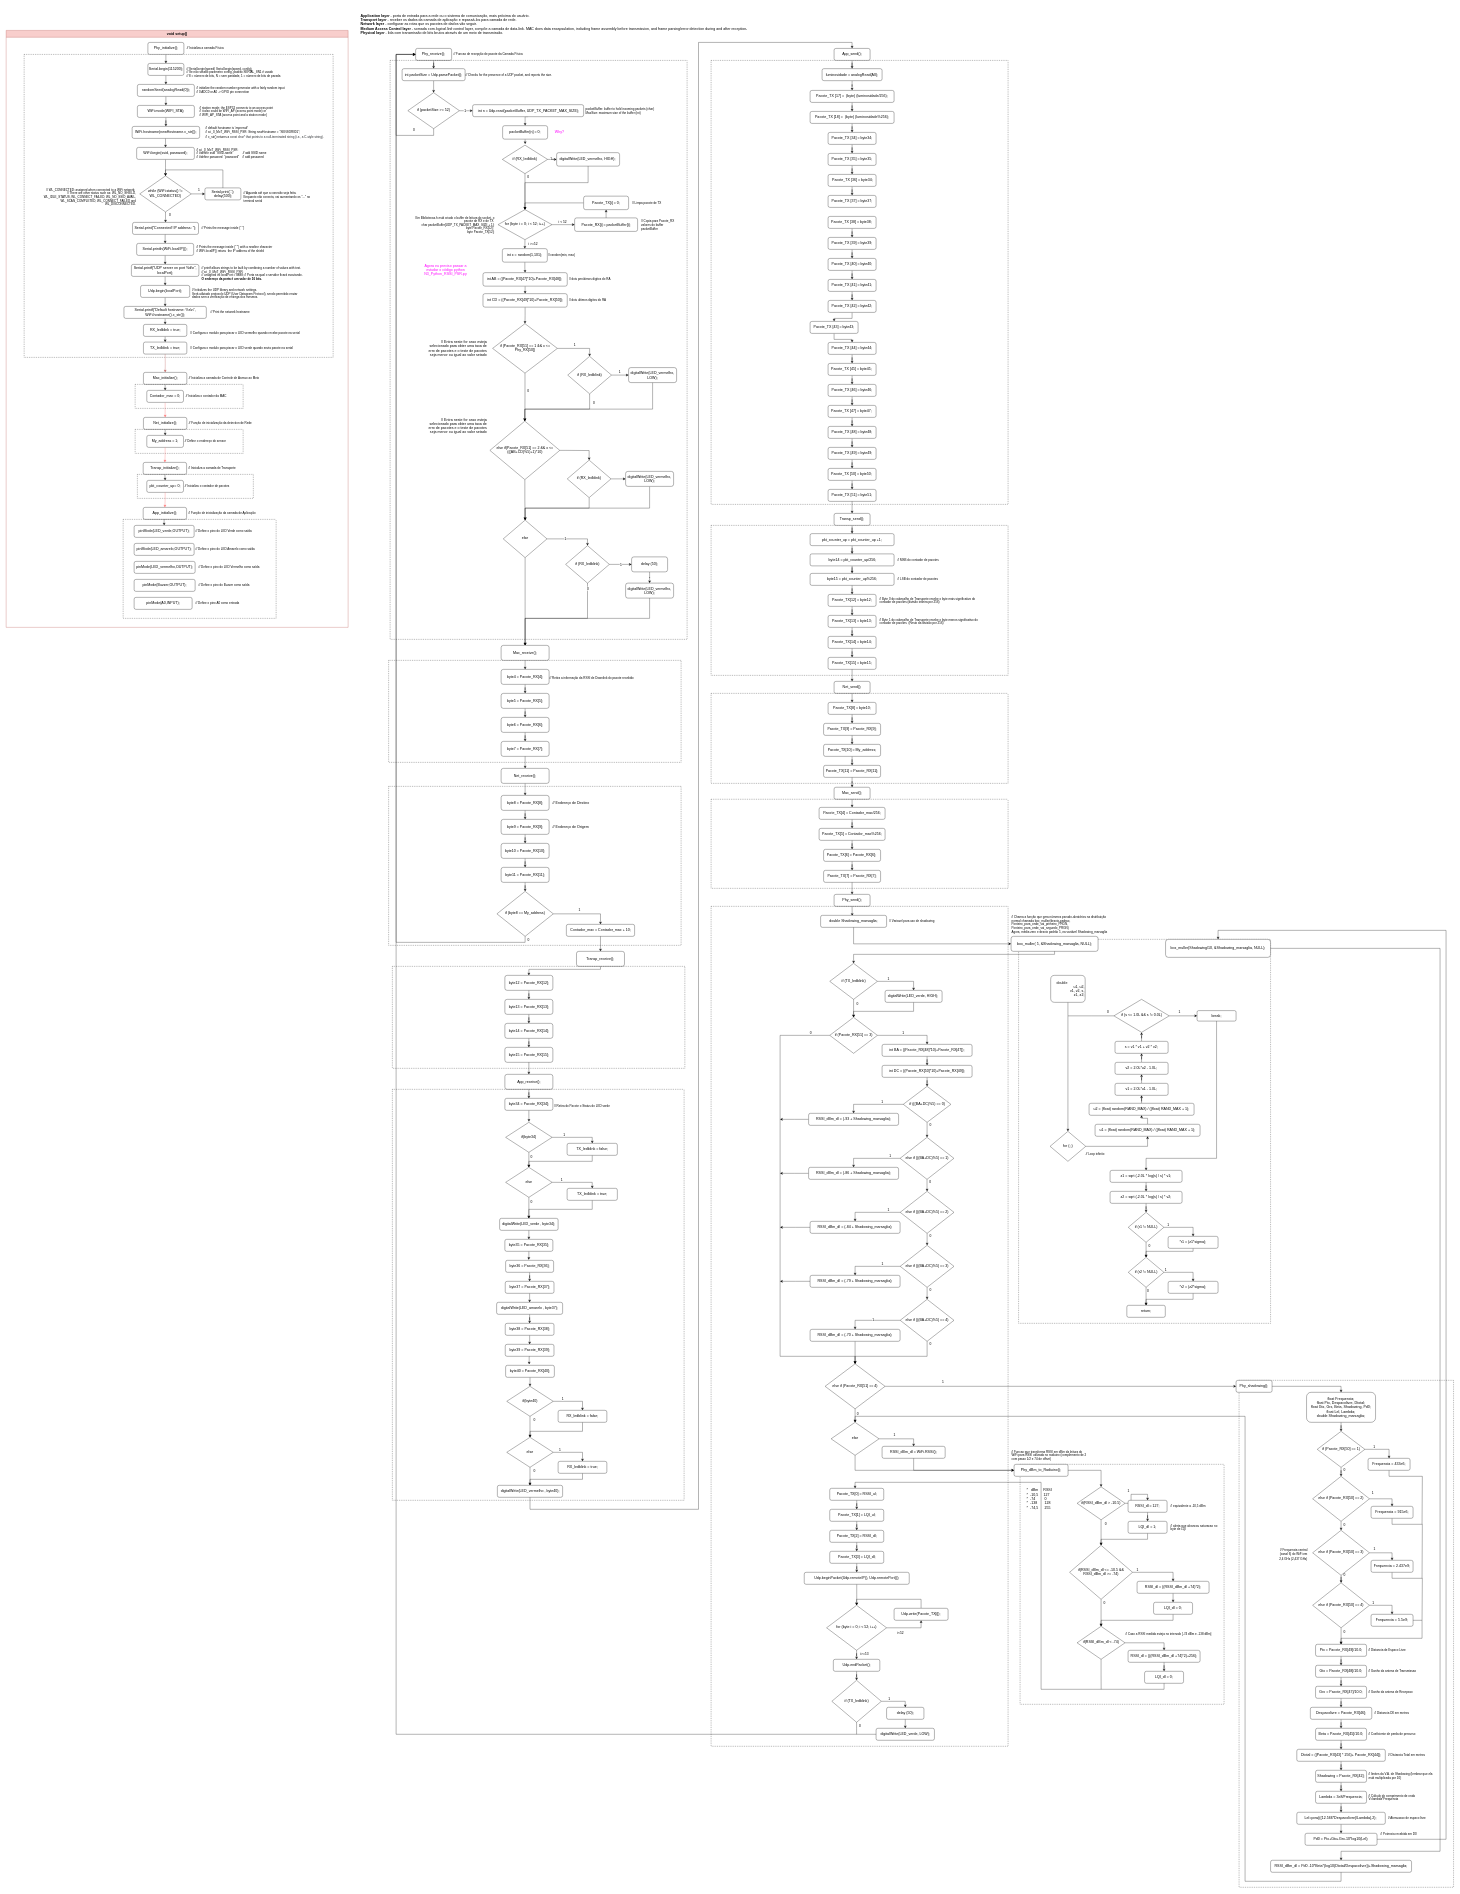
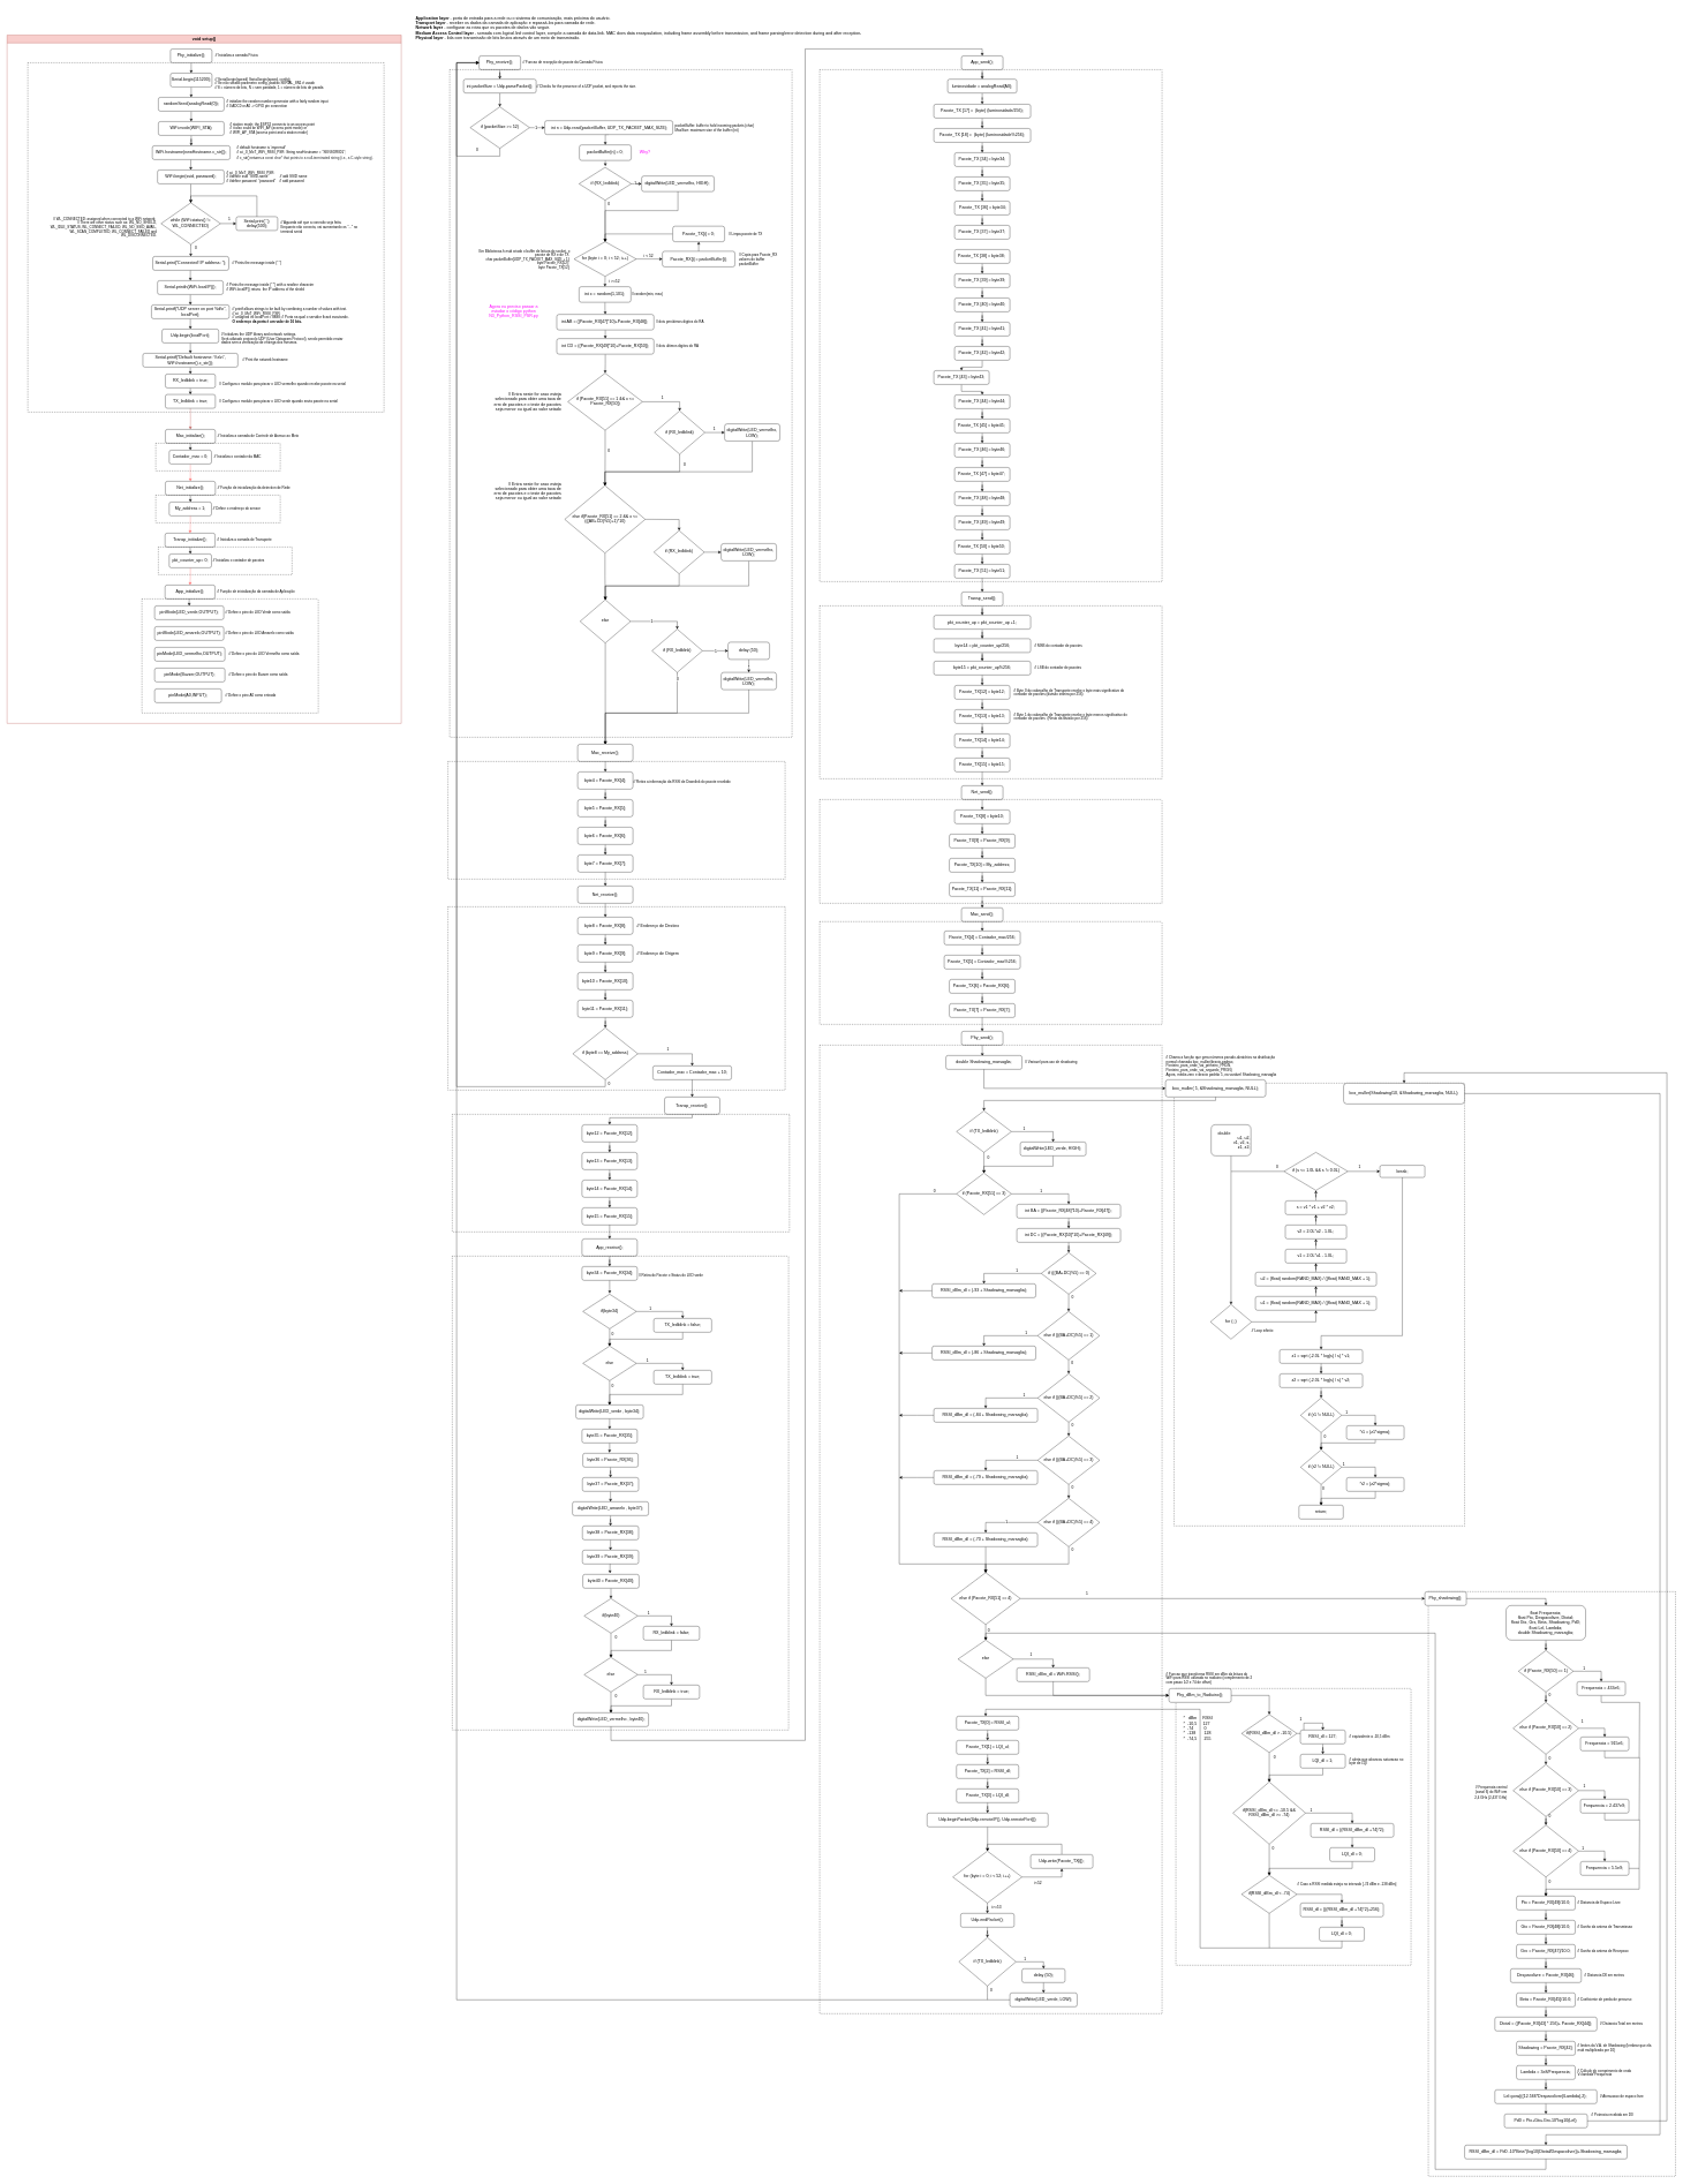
- <mxCell id="205" value="&lt;font style=&quot;font-size: 12px;&quot;&gt;if (Pacote_RX[51] == 1 &amp;amp;&amp;amp; x &amp;lt;= Phy_RX[50])&lt;/font&gt;" style="rhombus;whiteSpace=wrap;html=1;shadow=0;fontFamily=Helvetica;fontSize=10;align=center;strokeWidth=1;spacing=6;spacingTop=-4;" parent="163" vertex="1"><mxGeometry x="341.56" y="877.5" width="215.94" height="165" as="geometry" /></mxCell>
+ <mxCell id="205" value="&lt;font style=&quot;font-size: 12px;&quot;&gt;if (Pacote_RX[51] == 1 &amp;amp;&amp;amp; x &amp;lt;= Pacote_RX[50])&lt;/font&gt;" style="rhombus;whiteSpace=wrap;html=1;shadow=0;fontFamily=Helvetica;fontSize=10;align=center;strokeWidth=1;spacing=6;spacingTop=-4;" parent="163" vertex="1"><mxGeometry x="341.56" y="877.5" width="215.94" height="165" as="geometry" /></mxCell>
- <mxCell id="13" value="u1 = (float) random(RAND_MAX) / ((float) RAND_MAX + 1);" style="rounded=1;whiteSpace=wrap;html=1;fontSize=12;glass=0;strokeWidth=1;shadow=0;" parent="2" vertex="1"><mxGeometry x="254.97" y="616.5" width="350" height="40" as="geometry" /></mxCell>
+ <mxCell id="13" value="u1 = (float) random(RAND_MAX) / ((float) RAND_MAX + 1);" style="rounded=1;whiteSpace=wrap;html=1;fontSize=12;glass=0;strokeWidth=1;shadow=0;" parent="2" vertex="1"><mxGeometry x="234.97" y="616.5" width="350" height="40" as="geometry" /></mxCell>
